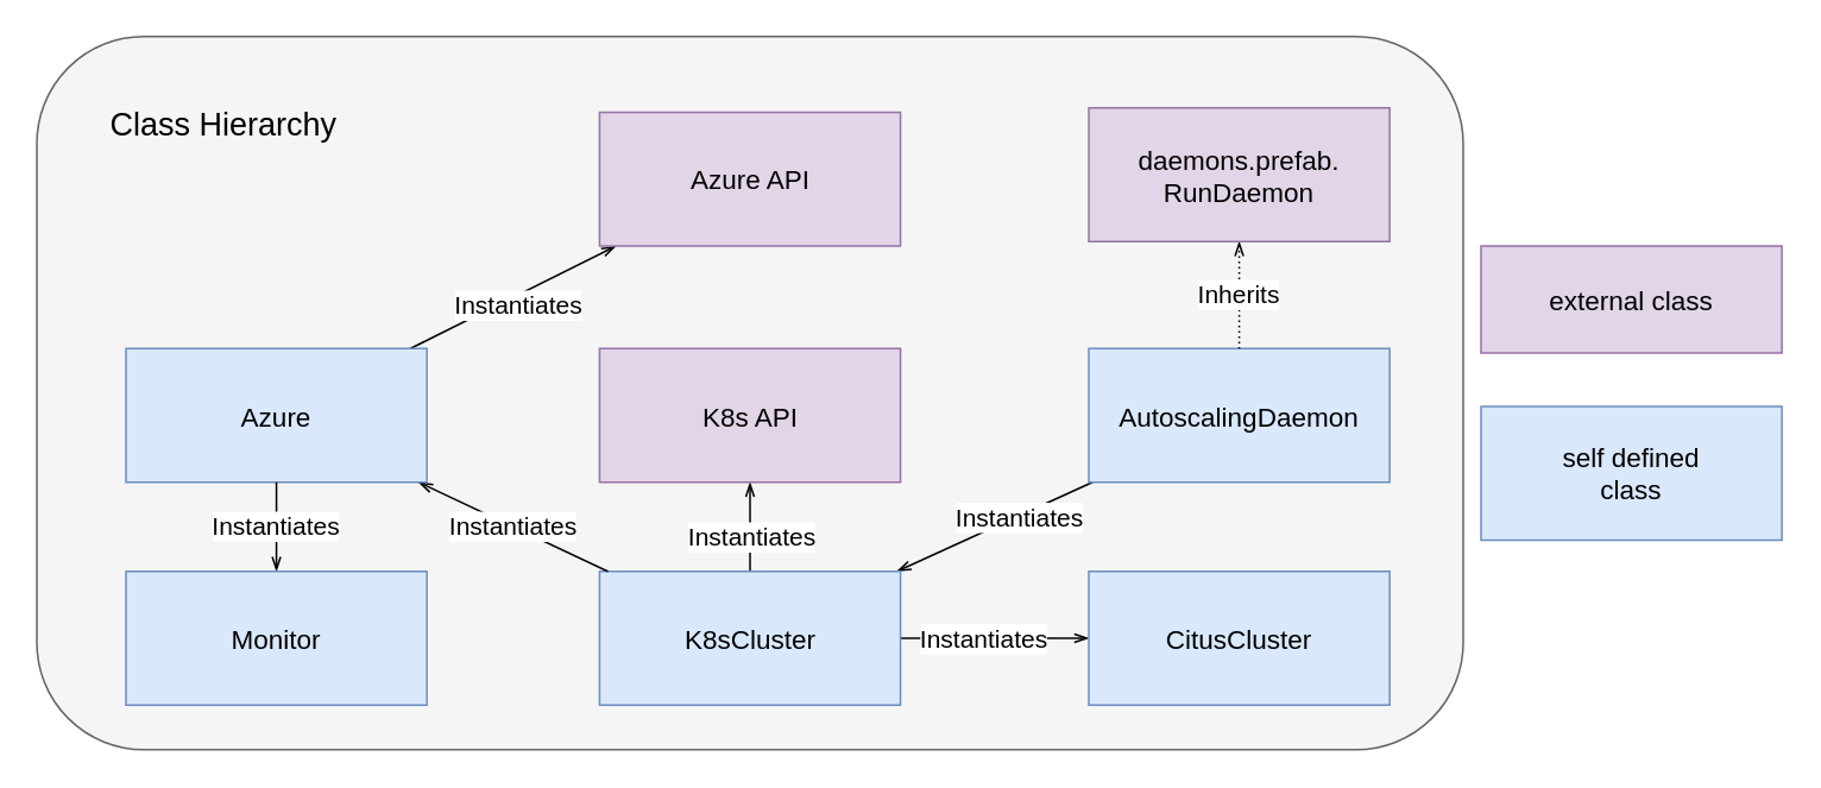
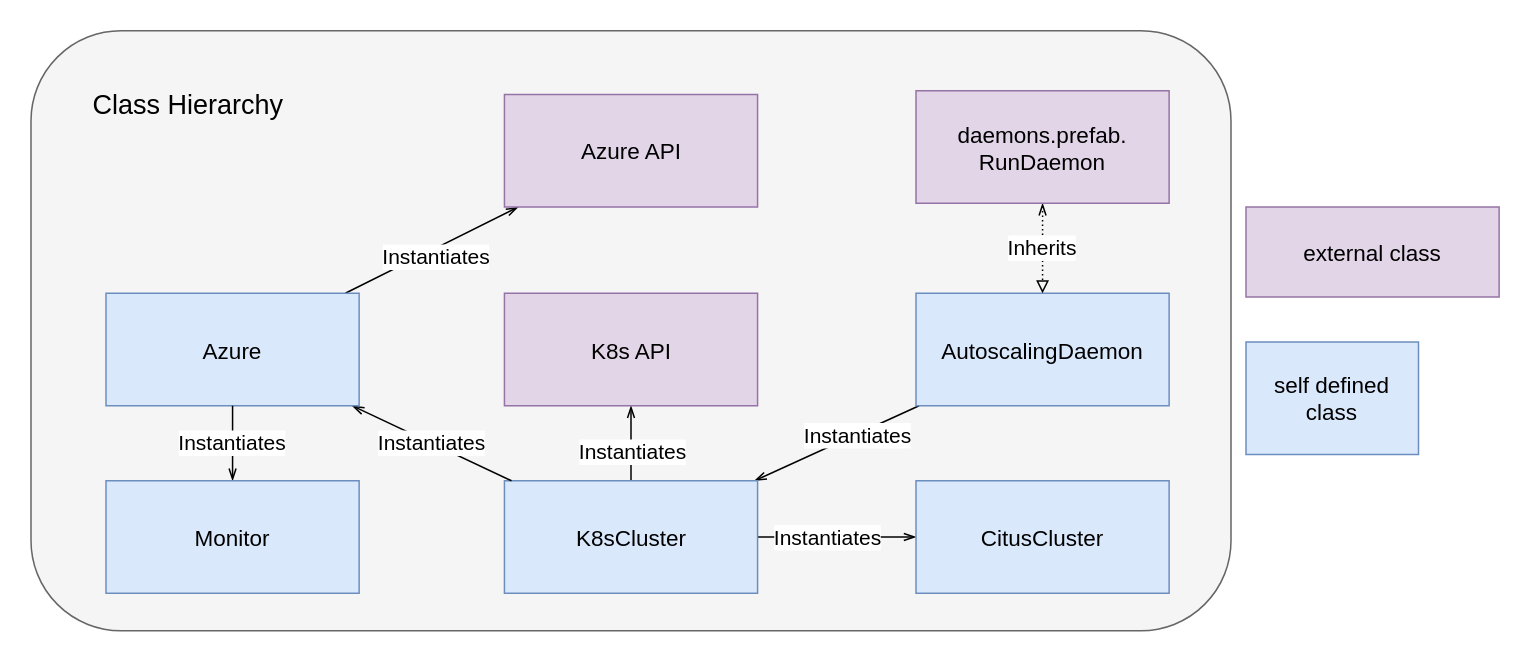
- <mxCell id="16" value="&lt;font style=&quot;font-size: 14px&quot;&gt;Inherits&lt;/font&gt;" style="edgeStyle=orthogonalEdgeStyle;rounded=0;orthogonalLoop=1;jettySize=auto;html=1;startArrow=openThin;startFill=0;endArrow=none;endFill=0;dashed=1;dashPattern=1 2;" parent="1" source="17" target="5" edge="1"><mxGeometry relative="1" as="geometry" /></mxCell>
+ <mxCell id="16" value="&lt;font style=&quot;font-size: 14px&quot;&gt;Inherits&lt;/font&gt;" style="edgeStyle=orthogonalEdgeStyle;rounded=0;orthogonalLoop=1;jettySize=auto;html=1;startArrow=openThin;startFill=0;endArrow=block;endFill=0;dashed=1;dashPattern=1 2;" parent="1" source="17" target="5" edge="1"><mxGeometry relative="1" as="geometry" /></mxCell>
- <mxCell id="18" value="&lt;div style=&quot;font-size: 15px&quot;&gt;&lt;font style=&quot;font-size: 15px&quot;&gt;self defined&lt;/font&gt;&lt;/div&gt;&lt;div style=&quot;font-size: 15px&quot;&gt;&lt;font style=&quot;font-size: 15px&quot;&gt;class&lt;br&gt;&lt;/font&gt;&lt;/div&gt;" style="rounded=0;whiteSpace=wrap;html=1;fillColor=#dae8fc;strokeColor=#6c8ebf;aspect=fixed;" parent="1" vertex="1"><mxGeometry x="830" y="227.5" width="168.75" height="75" as="geometry" /></mxCell>
+ <mxCell id="18" value="&lt;div style=&quot;font-size: 15px&quot;&gt;&lt;font style=&quot;font-size: 15px&quot;&gt;self defined&lt;/font&gt;&lt;/div&gt;&lt;div style=&quot;font-size: 15px&quot;&gt;&lt;font style=&quot;font-size: 15px&quot;&gt;class&lt;br&gt;&lt;/font&gt;&lt;/div&gt;" style="rounded=0;whiteSpace=wrap;html=1;fillColor=#dae8fc;strokeColor=#6c8ebf;aspect=fixed;" parent="1" vertex="1"><mxGeometry x="830" y="227.5" width="115" height="75" as="geometry" /></mxCell>
